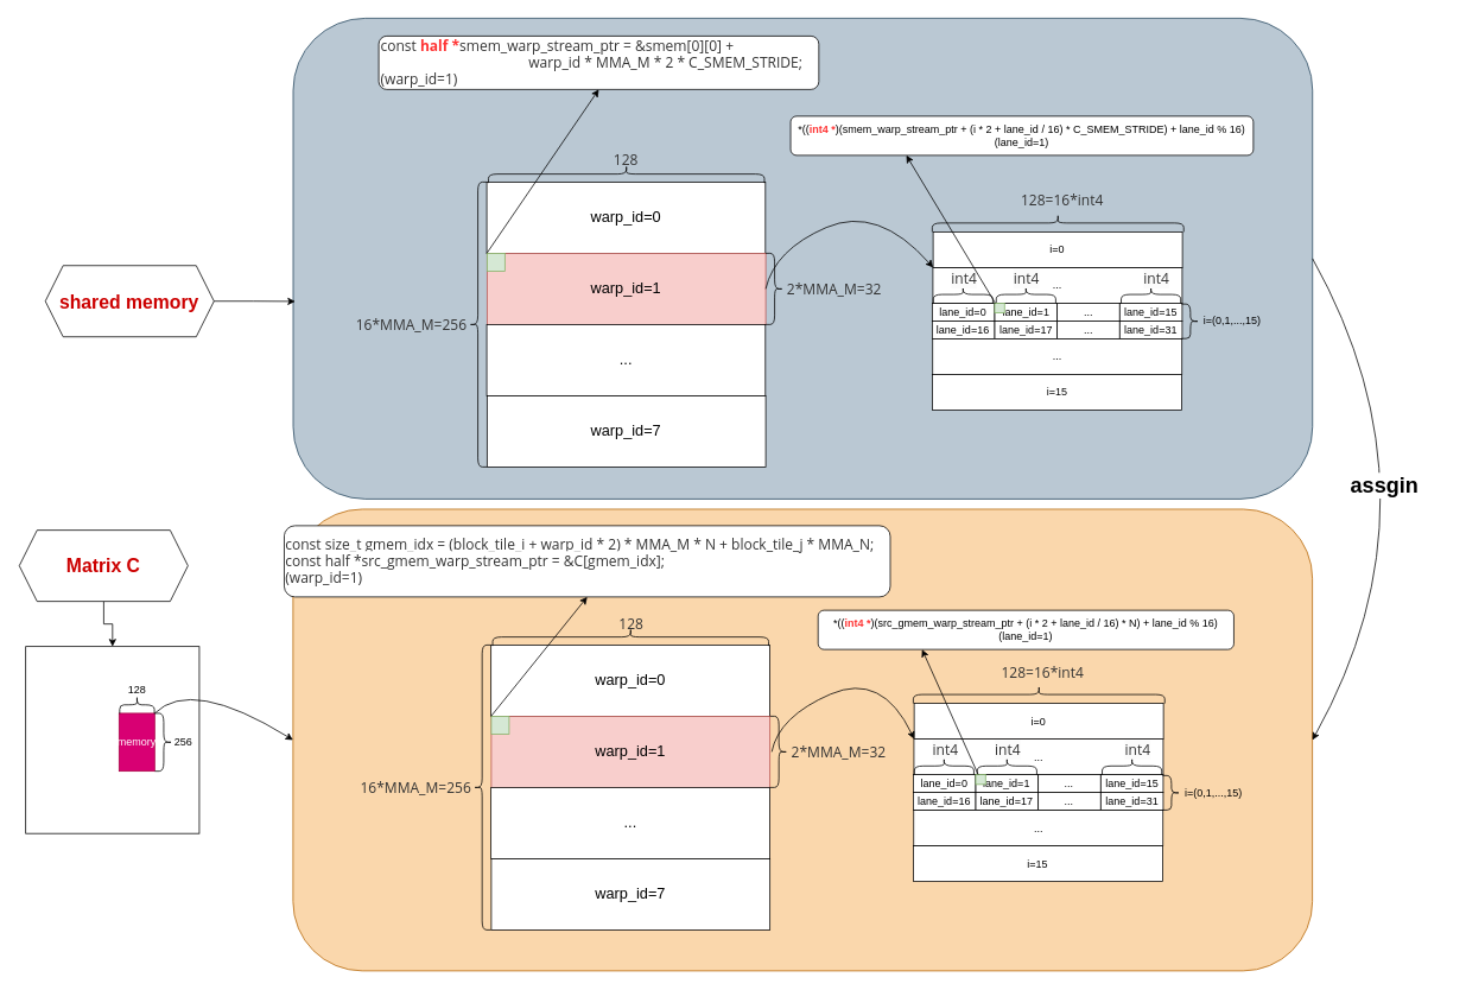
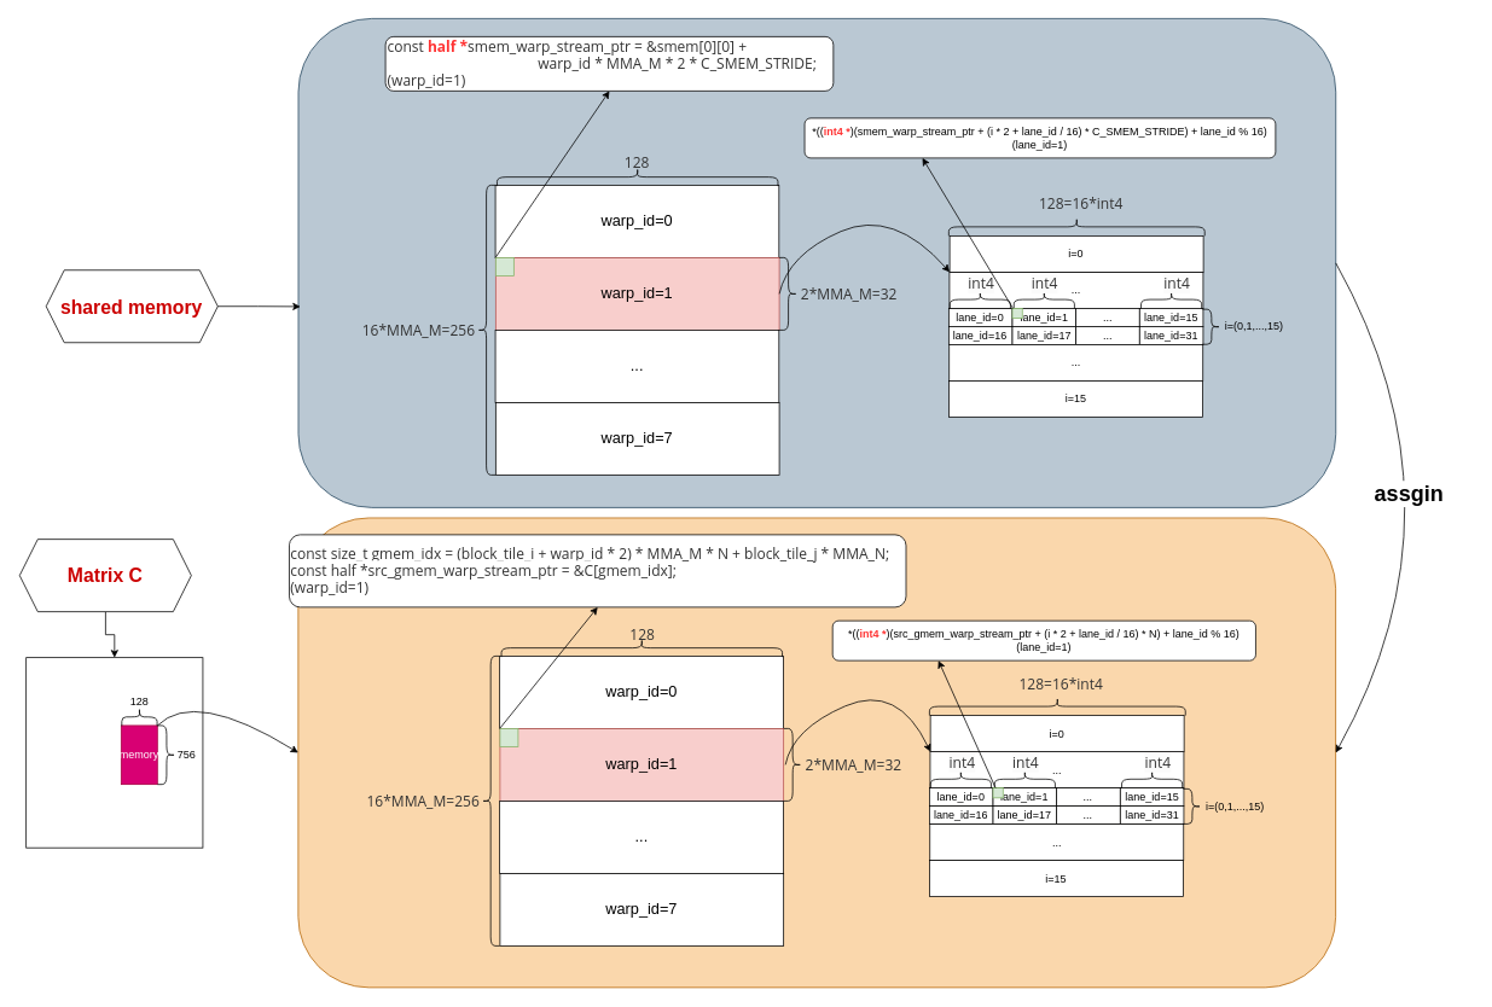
- <mxCell id="53" value="256" style="text;html=1;align=center;verticalAlign=middle;resizable=0;points=[];autosize=1;strokeColor=none;fillColor=none;" parent="1" vertex="1"><mxGeometry x="184.55" y="818.22" width="40" height="30" as="geometry" /></mxCell>
+ <mxCell id="53" value="756" style="text;html=1;align=center;verticalAlign=middle;resizable=0;points=[];autosize=1;strokeColor=none;fillColor=none;" parent="1" vertex="1"><mxGeometry x="184.55" y="818.22" width="40" height="30" as="geometry" /></mxCell>
